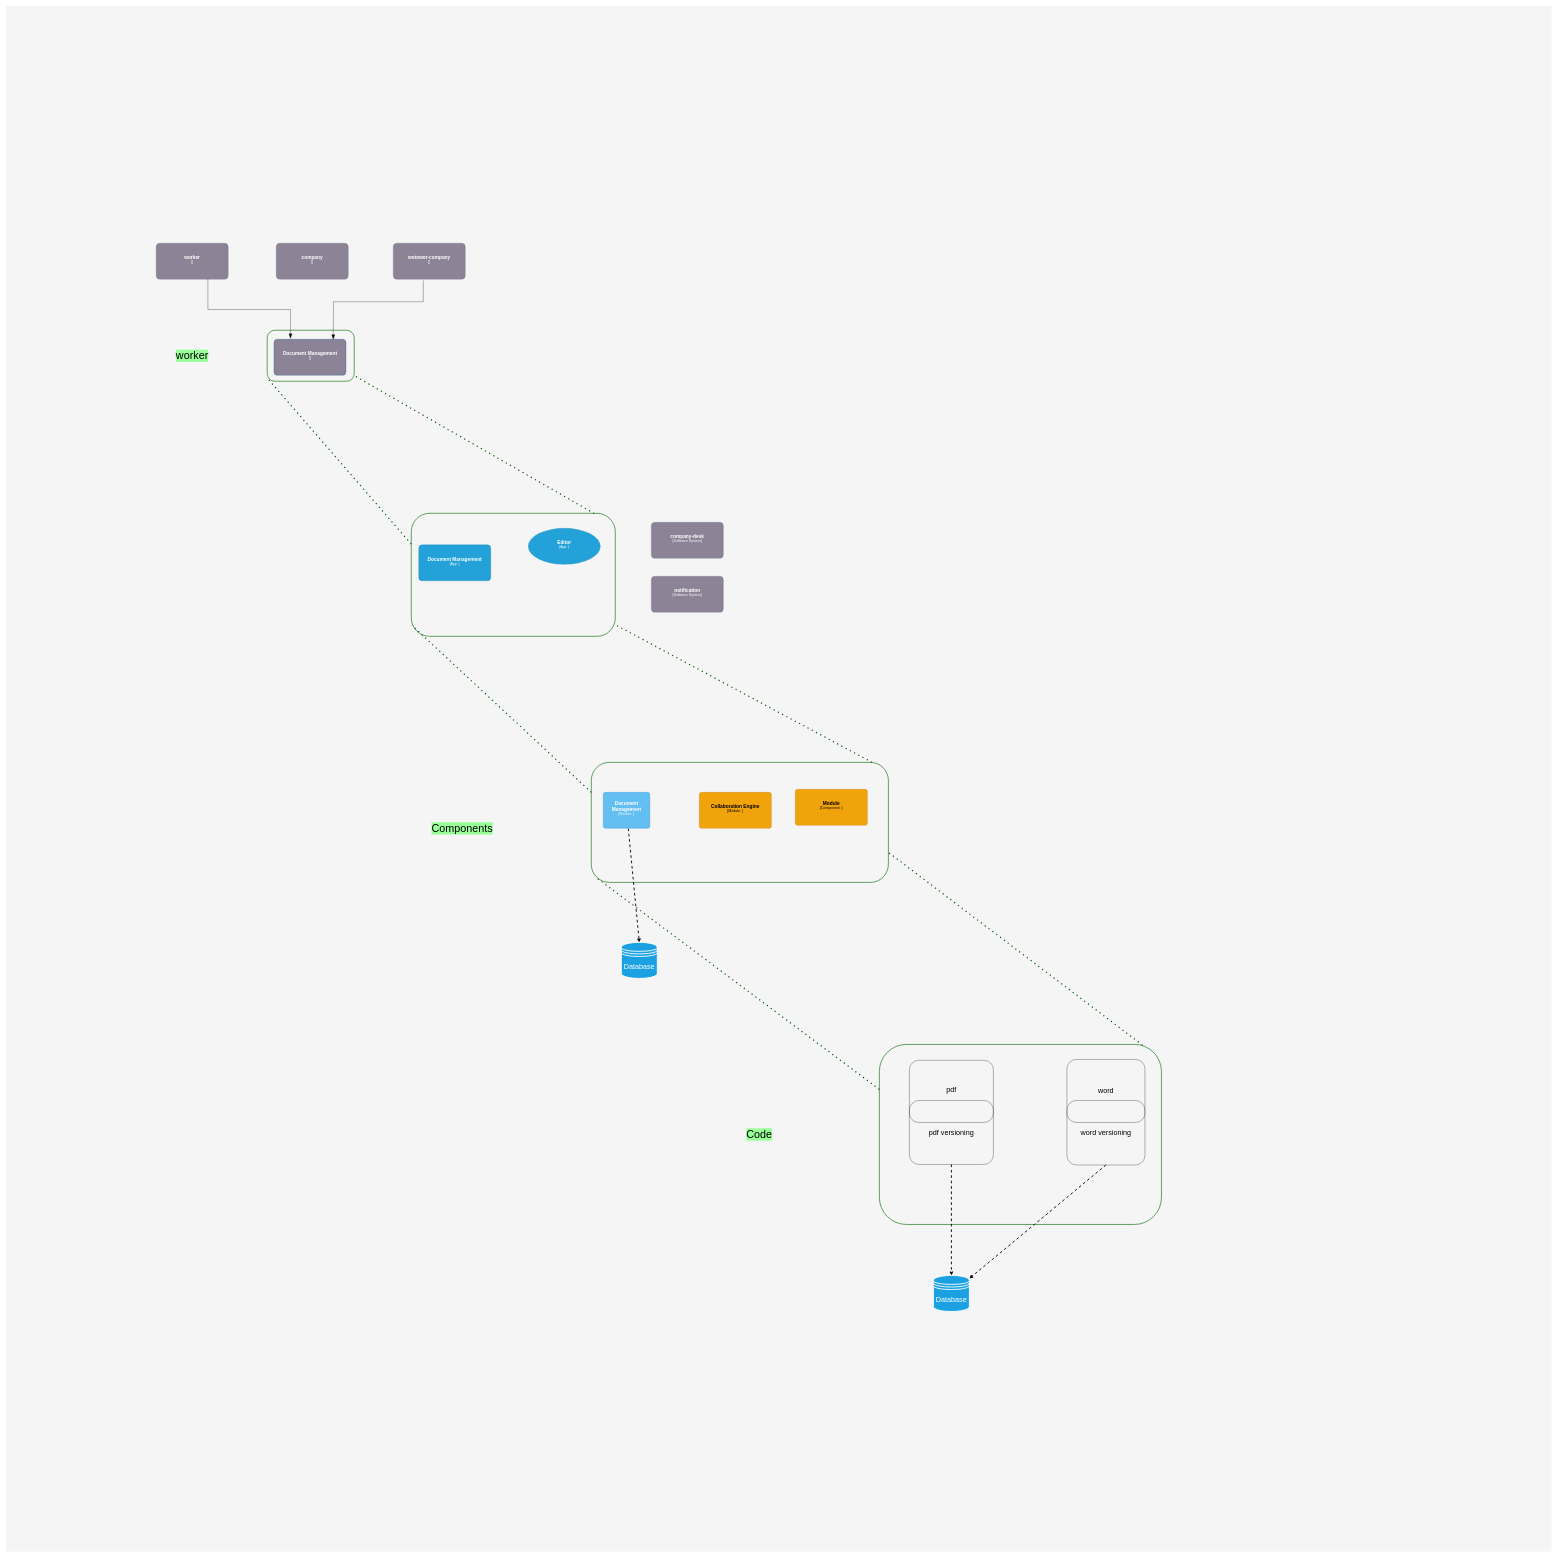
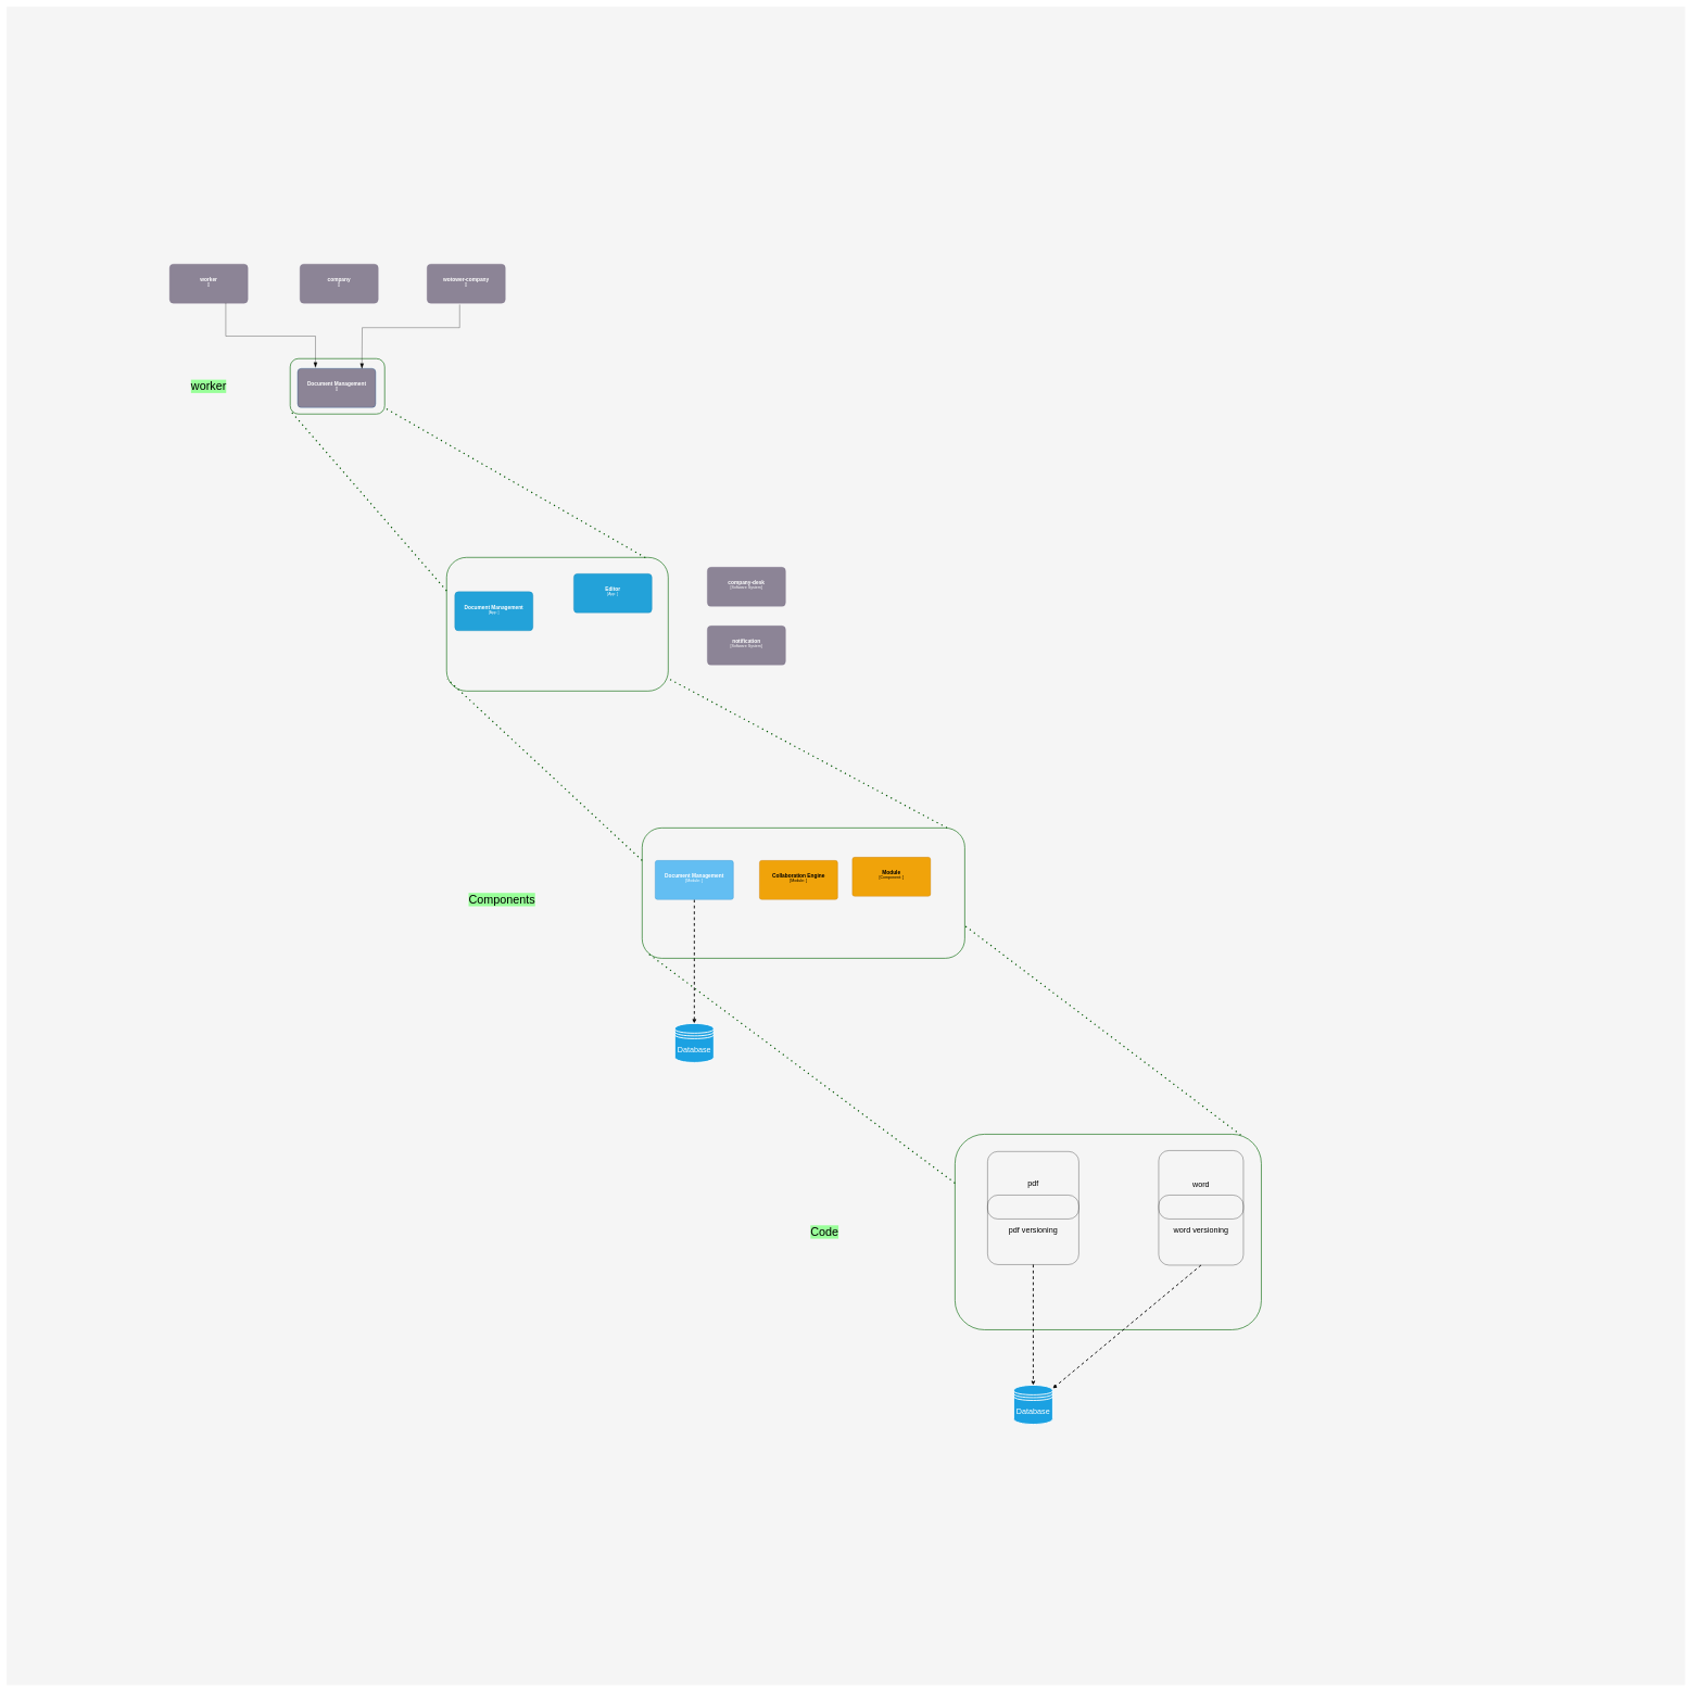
- <mxCell id="26" value="&lt;font style=&quot;font-size: 16px&quot;&gt;&lt;b&gt;Editor&lt;/b&gt;&lt;/font&gt;&lt;div&gt;[App: ]&lt;/div&gt;&lt;br&gt;&lt;div&gt;&lt;font style=&quot;font-size: 11px&quot;&gt;&lt;font color=&quot;#E6E6E6&quot;&gt;&lt;/font&gt;&lt;/div&gt;" style="ellipse;whiteSpace=wrap;html=1;fontSize=11;labelBackgroundColor=none;fillColor=#23A2D9;fontColor=#ffffff;align=center;arcSize=10;strokeColor=#0E7DAD;metaEdit=1;resizable=0;points=[[0.25,0,0],[0.5,0,0],[0.75,0,0],[1,0.25,0],[1,0.5,0],[1,0.75,0],[0.75,1,0],[0.5,1,0],[0.25,1,0],[0,0.75,0],[0,0.5,0],[0,0.25,0]];" parent="1" vertex="1"><mxGeometry x="1760" y="1760" width="240" height="120" as="geometry" /></mxCell>
+ <mxCell id="26" value="&lt;font style=&quot;font-size: 16px&quot;&gt;&lt;b&gt;Editor&lt;/b&gt;&lt;/font&gt;&lt;div&gt;[App: ]&lt;/div&gt;&lt;br&gt;&lt;div&gt;&lt;font style=&quot;font-size: 11px&quot;&gt;&lt;font color=&quot;#E6E6E6&quot;&gt;&lt;/font&gt;&lt;/div&gt;" style="rounded=1;whiteSpace=wrap;html=1;fontSize=11;labelBackgroundColor=none;fillColor=#23A2D9;fontColor=#ffffff;align=center;arcSize=10;strokeColor=#0E7DAD;metaEdit=1;resizable=0;points=[[0.25,0,0],[0.5,0,0],[0.75,0,0],[1,0.25,0],[1,0.5,0],[1,0.75,0],[0.75,1,0],[0.5,1,0],[0.25,1,0],[0,0.75,0],[0,0.5,0],[0,0.25,0]];" parent="1" vertex="1"><mxGeometry x="1760" y="1760" width="240" height="120" as="geometry" /></mxCell>
- <mxCell id="31" value="&lt;font style=&quot;font-size: 16px&quot;&gt;&lt;b&gt;Module&lt;/b&gt;&lt;/font&gt;&lt;div&gt;[Component: ]&lt;/div&gt;&lt;br&gt;&lt;div&gt;&lt;font style=&quot;font-size: 11px&quot;&gt;&lt;/font&gt;&lt;/div&gt;" style="rounded=1;whiteSpace=wrap;html=1;labelBackgroundColor=none;fillColor=#f0a30a;align=center;arcSize=6;strokeColor=#BD7000;metaEdit=1;resizable=0;points=[[0.25,0,0],[0.5,0,0],[0.75,0,0],[1,0.25,0],[1,0.5,0],[1,0.75,0],[0.75,1,0],[0.5,1,0],[0.25,1,0],[0,0.75,0],[0,0.5,0],[0,0.25,0]];imageWidth=100;fontColor=#000000;" parent="1" vertex="1"><mxGeometry x="2650" y="2630" width="240" height="120" as="geometry" /></mxCell>
+ <mxCell id="31" value="&lt;font style=&quot;font-size: 16px&quot;&gt;&lt;b&gt;Module&lt;/b&gt;&lt;/font&gt;&lt;div&gt;[Component: ]&lt;/div&gt;&lt;br&gt;&lt;div&gt;&lt;font style=&quot;font-size: 11px&quot;&gt;&lt;/font&gt;&lt;/div&gt;" style="rounded=1;whiteSpace=wrap;html=1;labelBackgroundColor=none;fillColor=#f0a30a;align=center;arcSize=6;strokeColor=#BD7000;metaEdit=1;resizable=0;points=[[0.25,0,0],[0.5,0,0],[0.75,0,0],[1,0.25,0],[1,0.5,0],[1,0.75,0],[0.75,1,0],[0.5,1,0],[0.25,1,0],[0,0.75,0],[0,0.5,0],[0,0.25,0]];imageWidth=100;fontColor=#000000;" parent="1" vertex="1"><mxGeometry x="2615" y="2630" width="240" height="120" as="geometry" /></mxCell>
- <mxCell id="29" value="&lt;font style=&quot;font-size: 16px&quot;&gt;&lt;b&gt;Document Management&lt;/b&gt;&lt;/font&gt;&lt;div&gt;[Module: ]&lt;/div&gt;&lt;br&gt;&lt;div&gt;&lt;font style=&quot;font-size: 11px&quot;&gt;&lt;/font&gt;&lt;/div&gt;" style="rounded=1;whiteSpace=wrap;html=1;labelBackgroundColor=none;fillColor=#63BEF2;fontColor=#ffffff;align=center;arcSize=6;strokeColor=#2086C9;metaEdit=1;resizable=0;points=[[0.25,0,0],[0.5,0,0],[0.75,0,0],[1,0.25,0],[1,0.5,0],[1,0.75,0],[0.75,1,0],[0.5,1,0],[0.25,1,0],[0,0.75,0],[0,0.5,0],[0,0.25,0]];imageWidth=24;" parent="1" vertex="1"><mxGeometry x="2010" y="2640" width="155" height="120" as="geometry" /></mxCell>
+ <mxCell id="29" value="&lt;font style=&quot;font-size: 16px&quot;&gt;&lt;b&gt;Document Management&lt;/b&gt;&lt;/font&gt;&lt;div&gt;[Module: ]&lt;/div&gt;&lt;br&gt;&lt;div&gt;&lt;font style=&quot;font-size: 11px&quot;&gt;&lt;/font&gt;&lt;/div&gt;" style="rounded=1;whiteSpace=wrap;html=1;labelBackgroundColor=none;fillColor=#63BEF2;fontColor=#ffffff;align=center;arcSize=6;strokeColor=#2086C9;metaEdit=1;resizable=0;points=[[0.25,0,0],[0.5,0,0],[0.75,0,0],[1,0.25,0],[1,0.5,0],[1,0.75,0],[0.75,1,0],[0.5,1,0],[0.25,1,0],[0,0.75,0],[0,0.5,0],[0,0.25,0]];imageWidth=24;" parent="1" vertex="1"><mxGeometry x="2010" y="2640" width="240" height="120" as="geometry" /></mxCell>
